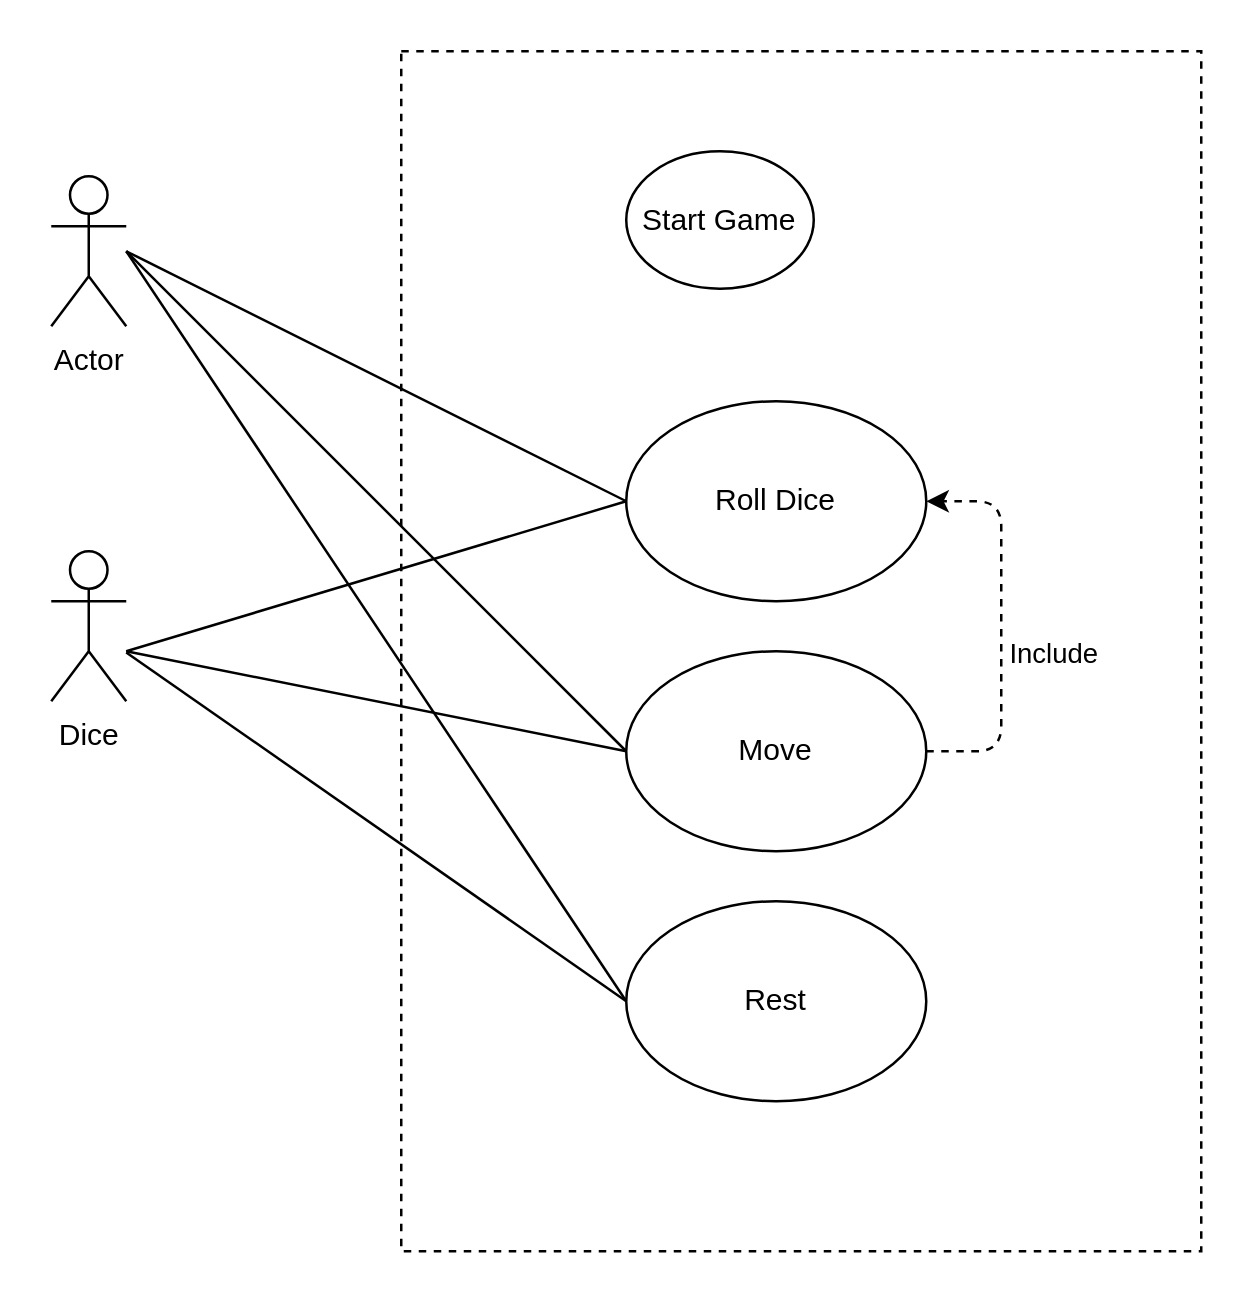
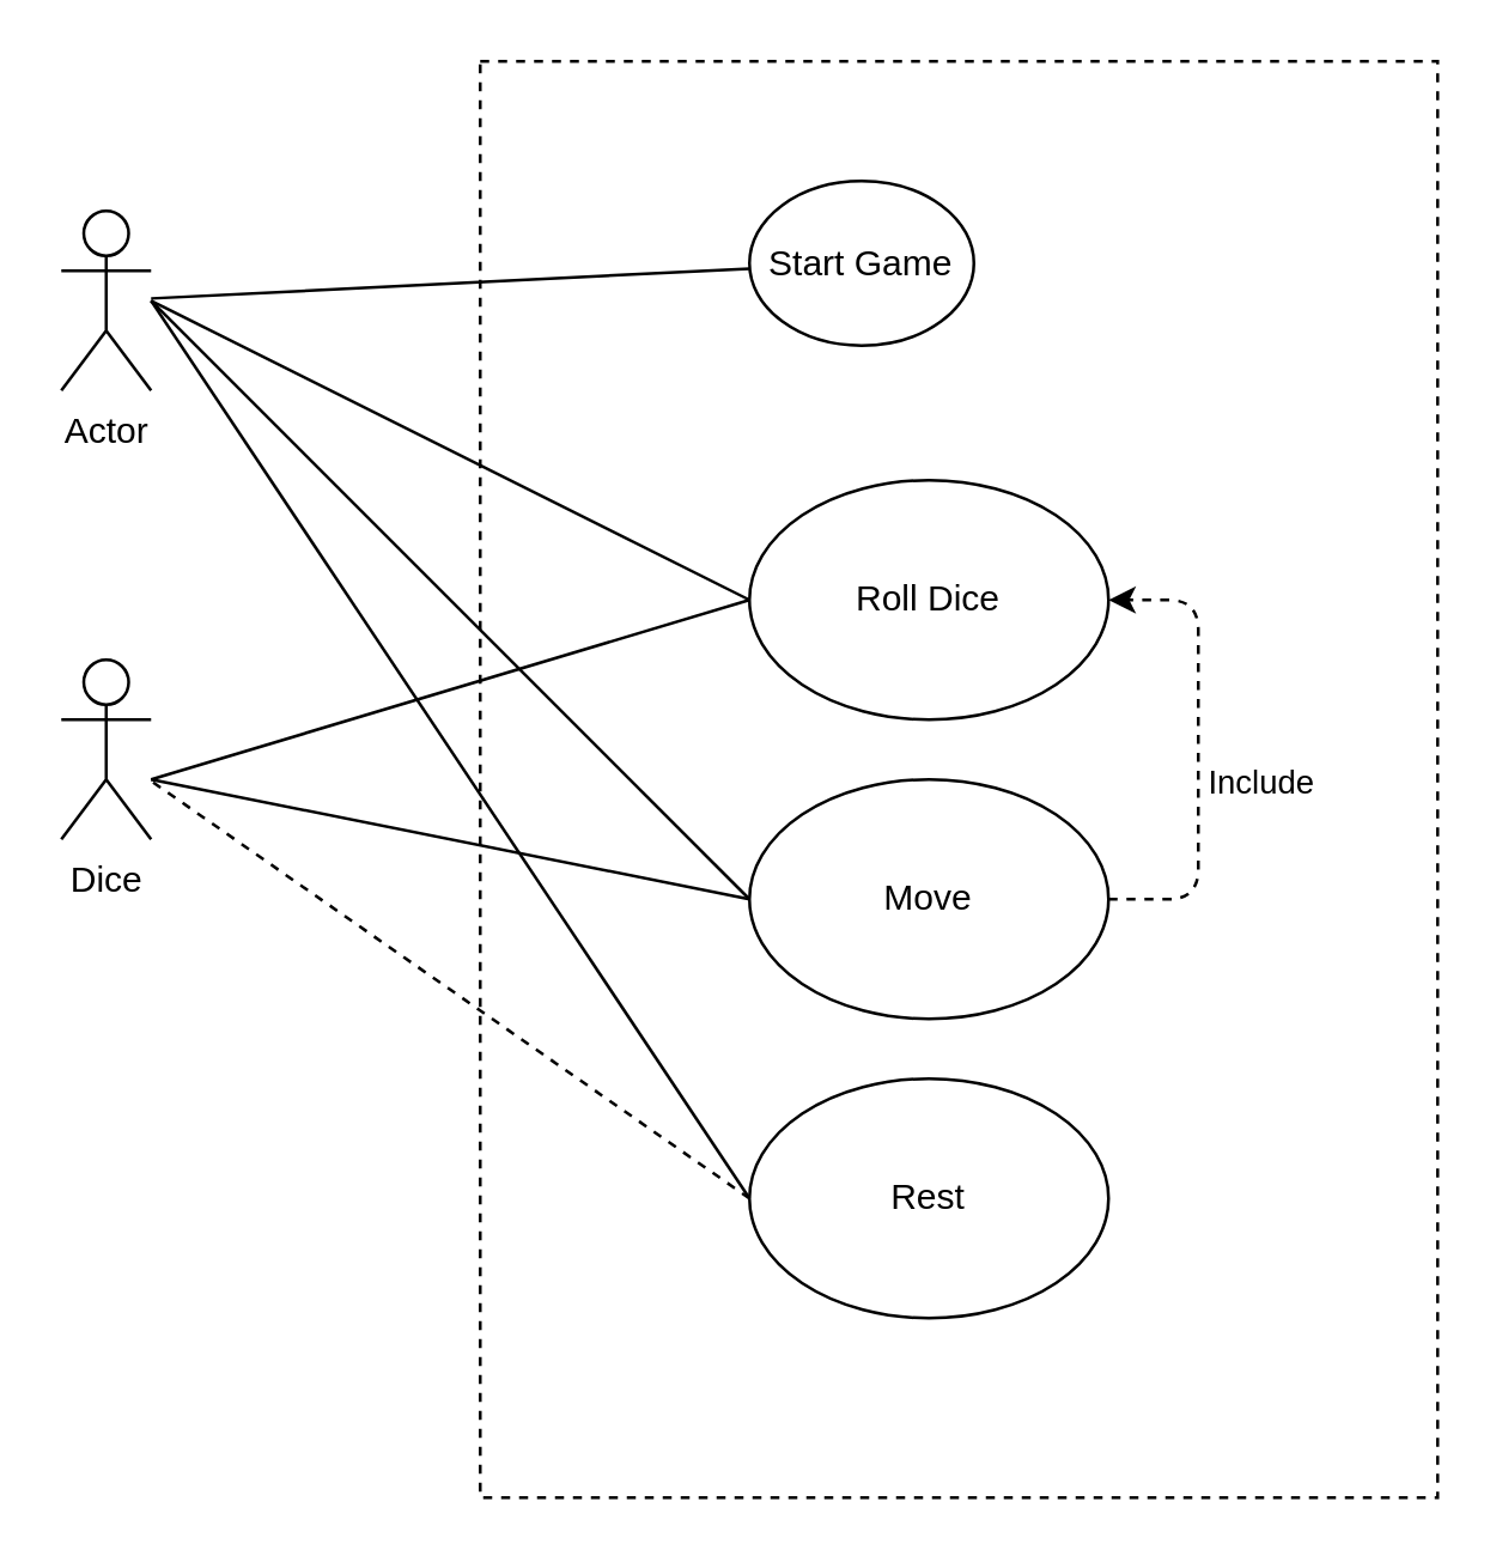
+ <mxCell id="4" value="" style="endArrow=none;html=1;rounded=0;" edge="1" parent="1" source="14" target="5"><mxGeometry width="50" height="50" relative="1" as="geometry"><mxPoint x="60" y="140" as="sourcePoint" /><mxPoint x="100" y="180" as="targetPoint" /></mxGeometry></mxCell>
- <mxCell id="13" value="" style="endArrow=none;html=1;rounded=1;exitX=0;exitY=0.5;exitDx=0;exitDy=0;" edge="1" parent="1" source="8" target="3"><mxGeometry width="50" height="50" relative="1" as="geometry"><mxPoint x="310" y="390" as="sourcePoint" /><mxPoint x="60" y="140" as="targetPoint" /></mxGeometry></mxCell>
+ <mxCell id="13" value="" style="endArrow=none;html=1;rounded=1;exitX=0;exitY=0.5;exitDx=0;exitDy=0;dashed=1;" edge="1" parent="1" source="8" target="3"><mxGeometry width="50" height="50" relative="1" as="geometry"><mxPoint x="310" y="390" as="sourcePoint" /><mxPoint x="60" y="140" as="targetPoint" /></mxGeometry></mxCell>
